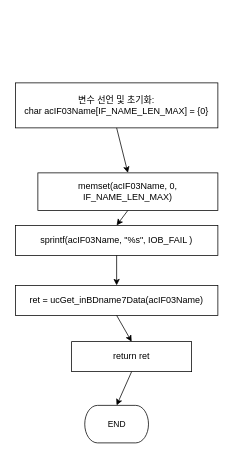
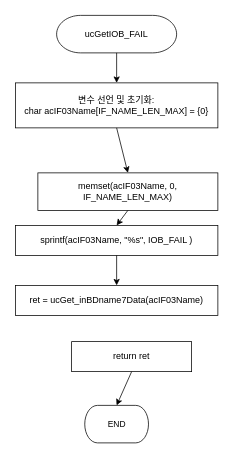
+ <mxCell id="2" value="&lt;div style=&quot;&quot;&gt;&lt;font style=&quot;direction: ltr; line-height: 120%; opacity: 1;&quot;&gt;ucGetIOB_FAIL&lt;/font&gt;&lt;/div&gt;" style="verticalAlign=middle;align=center;overflow=width;vsdxID=2;fillColor=#FFFFFF;gradientColor=none;shape=stencil(tVLLDsIgEPwajiQIMfFe638Qu22JCM2Ctv69kK0Rm9qDibeZndkXC1NV6PUATIoQ0V9gNE3smToyKY3rAU1MiKmaqar1CB36m2uIDzo7M7r6e64wUZ4UOUWKB9GdIH4irzWu8B42vRrPScNFXZzN+5mvl3qJXE8mcPRRR+Pdh2Y1dsBTE95a3c0TkBRGgKEIb6wg1/r+ssCXd/vLCgm8z9caa+n6pb48dwrRV1H1Ew==);strokeColor=#000000;spacingTop=-1;spacingBottom=-1;spacingLeft=-1;spacingRight=-1;points=[[0.5,1,0],[0.5,0,0],[0,0.5,0],[1,0.5,0]];labelBackgroundColor=none;rounded=0;html=1;whiteSpace=wrap;strokeWidth=1;fontStyle=0" vertex="1" parent="1"><mxGeometry x="75" y="20" width="160" height="50" as="geometry" /></mxCell>
+ <mxCell id="9" value="" style="endArrow=classic;html=1;rounded=0;exitX=0.5;exitY=1;exitDx=0;exitDy=0;exitPerimeter=0;entryX=0.5;entryY=0;entryDx=0;entryDy=0;" edge="1" parent="1" source="2" target="3"><mxGeometry width="50" height="50" relative="1" as="geometry"><mxPoint x="155" y="90" as="sourcePoint" /><mxPoint x="155" y="110" as="targetPoint" /></mxGeometry></mxCell>
- <mxCell id="13" value="" style="endArrow=classic;html=1;rounded=0;exitX=0.5;exitY=1;exitDx=0;exitDy=0;entryX=0.5;entryY=0;entryDx=0;entryDy=0;" edge="1" parent="1" source="6" target="7"><mxGeometry width="50" height="50" relative="1" as="geometry"><mxPoint x="155" y="480" as="sourcePoint" /><mxPoint x="155" y="510" as="targetPoint" /></mxGeometry></mxCell>
